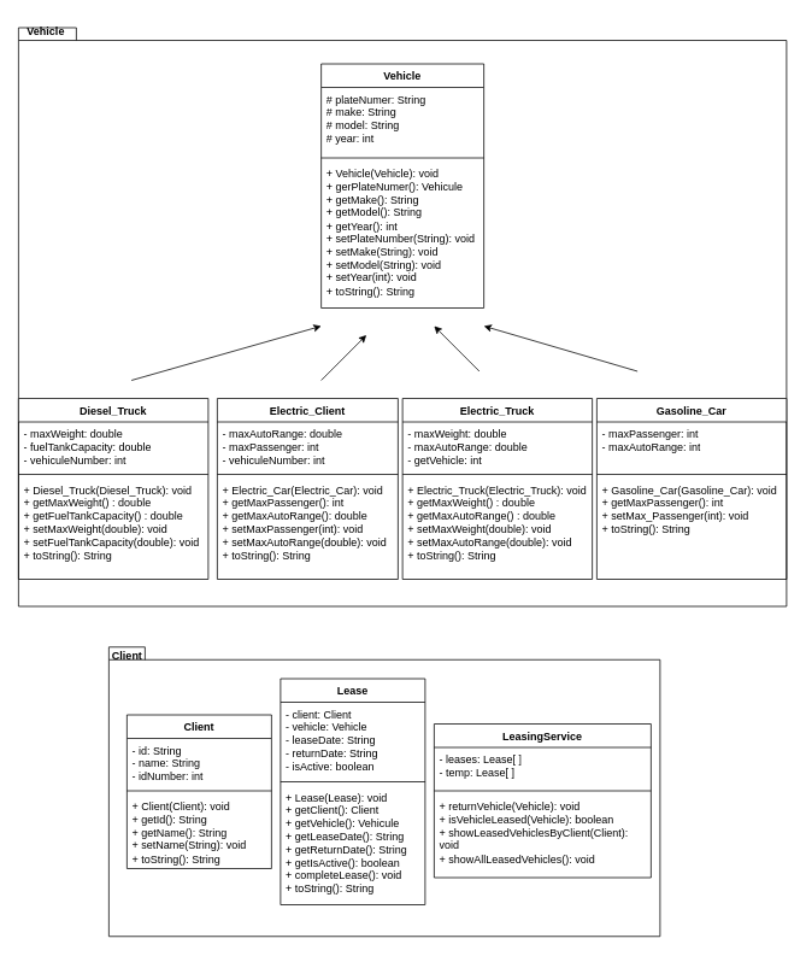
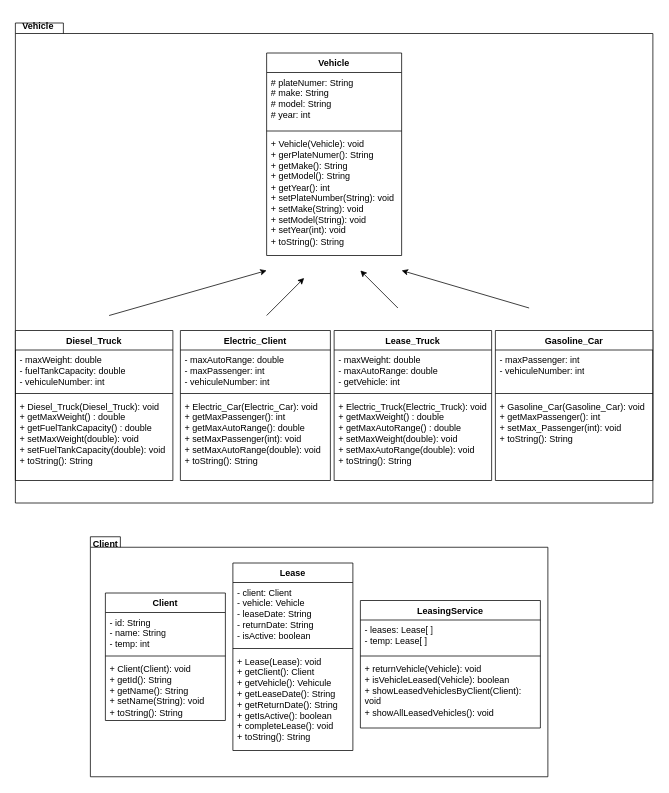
- <mxCell id="23" value="+ Vehicle(Vehicle): void&lt;div&gt;+ gerPlateNumer(): Vehicule&lt;/div&gt;&lt;div&gt;+ getMake(): String&lt;/div&gt;&lt;div&gt;+ getModel(): String&lt;/div&gt;&lt;div&gt;+ getYear(): int&lt;/div&gt;&lt;div&gt;+ setPlateNumber(String): void&amp;nbsp;&lt;/div&gt;&lt;div&gt;+ setMake(String): void&lt;/div&gt;&lt;div&gt;+ setModel(String): void&lt;/div&gt;&lt;div&gt;+ setYear(int): void&lt;/div&gt;&lt;div&gt;+ toString(): String&lt;/div&gt;&lt;div&gt;&lt;br&gt;&lt;/div&gt;" style="text;strokeColor=none;fillColor=none;align=left;verticalAlign=top;spacingLeft=4;spacingRight=4;overflow=hidden;rotatable=0;points=[[0,0.5],[1,0.5]];portConstraint=eastwest;whiteSpace=wrap;html=1;" vertex="1" parent="20"><mxGeometry y="108" width="180" height="162" as="geometry" /></mxCell>
+ <mxCell id="23" value="+ Vehicle(Vehicle): void&lt;div&gt;+ gerPlateNumer(): String&lt;/div&gt;&lt;div&gt;+ getMake(): String&lt;/div&gt;&lt;div&gt;+ getModel(): String&lt;/div&gt;&lt;div&gt;+ getYear(): int&lt;/div&gt;&lt;div&gt;+ setPlateNumber(String): void&amp;nbsp;&lt;/div&gt;&lt;div&gt;+ setMake(String): void&lt;/div&gt;&lt;div&gt;+ setModel(String): void&lt;/div&gt;&lt;div&gt;+ setYear(int): void&lt;/div&gt;&lt;div&gt;+ toString(): String&lt;/div&gt;&lt;div&gt;&lt;br&gt;&lt;/div&gt;" style="text;strokeColor=none;fillColor=none;align=left;verticalAlign=top;spacingLeft=4;spacingRight=4;overflow=hidden;rotatable=0;points=[[0,0.5],[1,0.5]];portConstraint=eastwest;whiteSpace=wrap;html=1;" vertex="1" parent="20"><mxGeometry y="108" width="180" height="162" as="geometry" /></mxCell>
- <mxCell id="12" value="Electric_Truck" style="swimlane;fontStyle=1;align=center;verticalAlign=top;childLayout=stackLayout;horizontal=1;startSize=26;horizontalStack=0;resizeParent=1;resizeParentMax=0;resizeLast=0;collapsible=1;marginBottom=0;whiteSpace=wrap;html=1;" vertex="1" parent="1"><mxGeometry x="445" y="440" width="210" height="200" as="geometry" /></mxCell>
+ <mxCell id="12" value="Lease_Truck" style="swimlane;fontStyle=1;align=center;verticalAlign=top;childLayout=stackLayout;horizontal=1;startSize=26;horizontalStack=0;resizeParent=1;resizeParentMax=0;resizeLast=0;collapsible=1;marginBottom=0;whiteSpace=wrap;html=1;" vertex="1" parent="1"><mxGeometry x="445" y="440" width="210" height="200" as="geometry" /></mxCell>
- <mxCell id="17" value="- maxPassenger: int&lt;div&gt;- maxAutoRange: int&lt;br&gt;&lt;/div&gt;" style="text;strokeColor=none;fillColor=none;align=left;verticalAlign=top;spacingLeft=4;spacingRight=4;overflow=hidden;rotatable=0;points=[[0,0.5],[1,0.5]];portConstraint=eastwest;whiteSpace=wrap;html=1;" vertex="1" parent="16"><mxGeometry y="26" width="210" height="54" as="geometry" /></mxCell>
+ <mxCell id="17" value="- maxPassenger: int&lt;div&gt;- vehiculeNumber: int&lt;br&gt;&lt;/div&gt;" style="text;strokeColor=none;fillColor=none;align=left;verticalAlign=top;spacingLeft=4;spacingRight=4;overflow=hidden;rotatable=0;points=[[0,0.5],[1,0.5]];portConstraint=eastwest;whiteSpace=wrap;html=1;" vertex="1" parent="16"><mxGeometry y="26" width="210" height="54" as="geometry" /></mxCell>
- <mxCell id="30" value="- id: String&lt;div&gt;- name: String&lt;/div&gt;&lt;div&gt;- idNumber: int&lt;/div&gt;" style="text;strokeColor=none;fillColor=none;align=left;verticalAlign=top;spacingLeft=4;spacingRight=4;overflow=hidden;rotatable=0;points=[[0,0.5],[1,0.5]];portConstraint=eastwest;whiteSpace=wrap;html=1;" vertex="1" parent="29"><mxGeometry y="26" width="160" height="54" as="geometry" /></mxCell>
+ <mxCell id="30" value="- id: String&lt;div&gt;- name: String&lt;/div&gt;&lt;div&gt;- temp: int&lt;/div&gt;" style="text;strokeColor=none;fillColor=none;align=left;verticalAlign=top;spacingLeft=4;spacingRight=4;overflow=hidden;rotatable=0;points=[[0,0.5],[1,0.5]];portConstraint=eastwest;whiteSpace=wrap;html=1;" vertex="1" parent="29"><mxGeometry y="26" width="160" height="54" as="geometry" /></mxCell>
